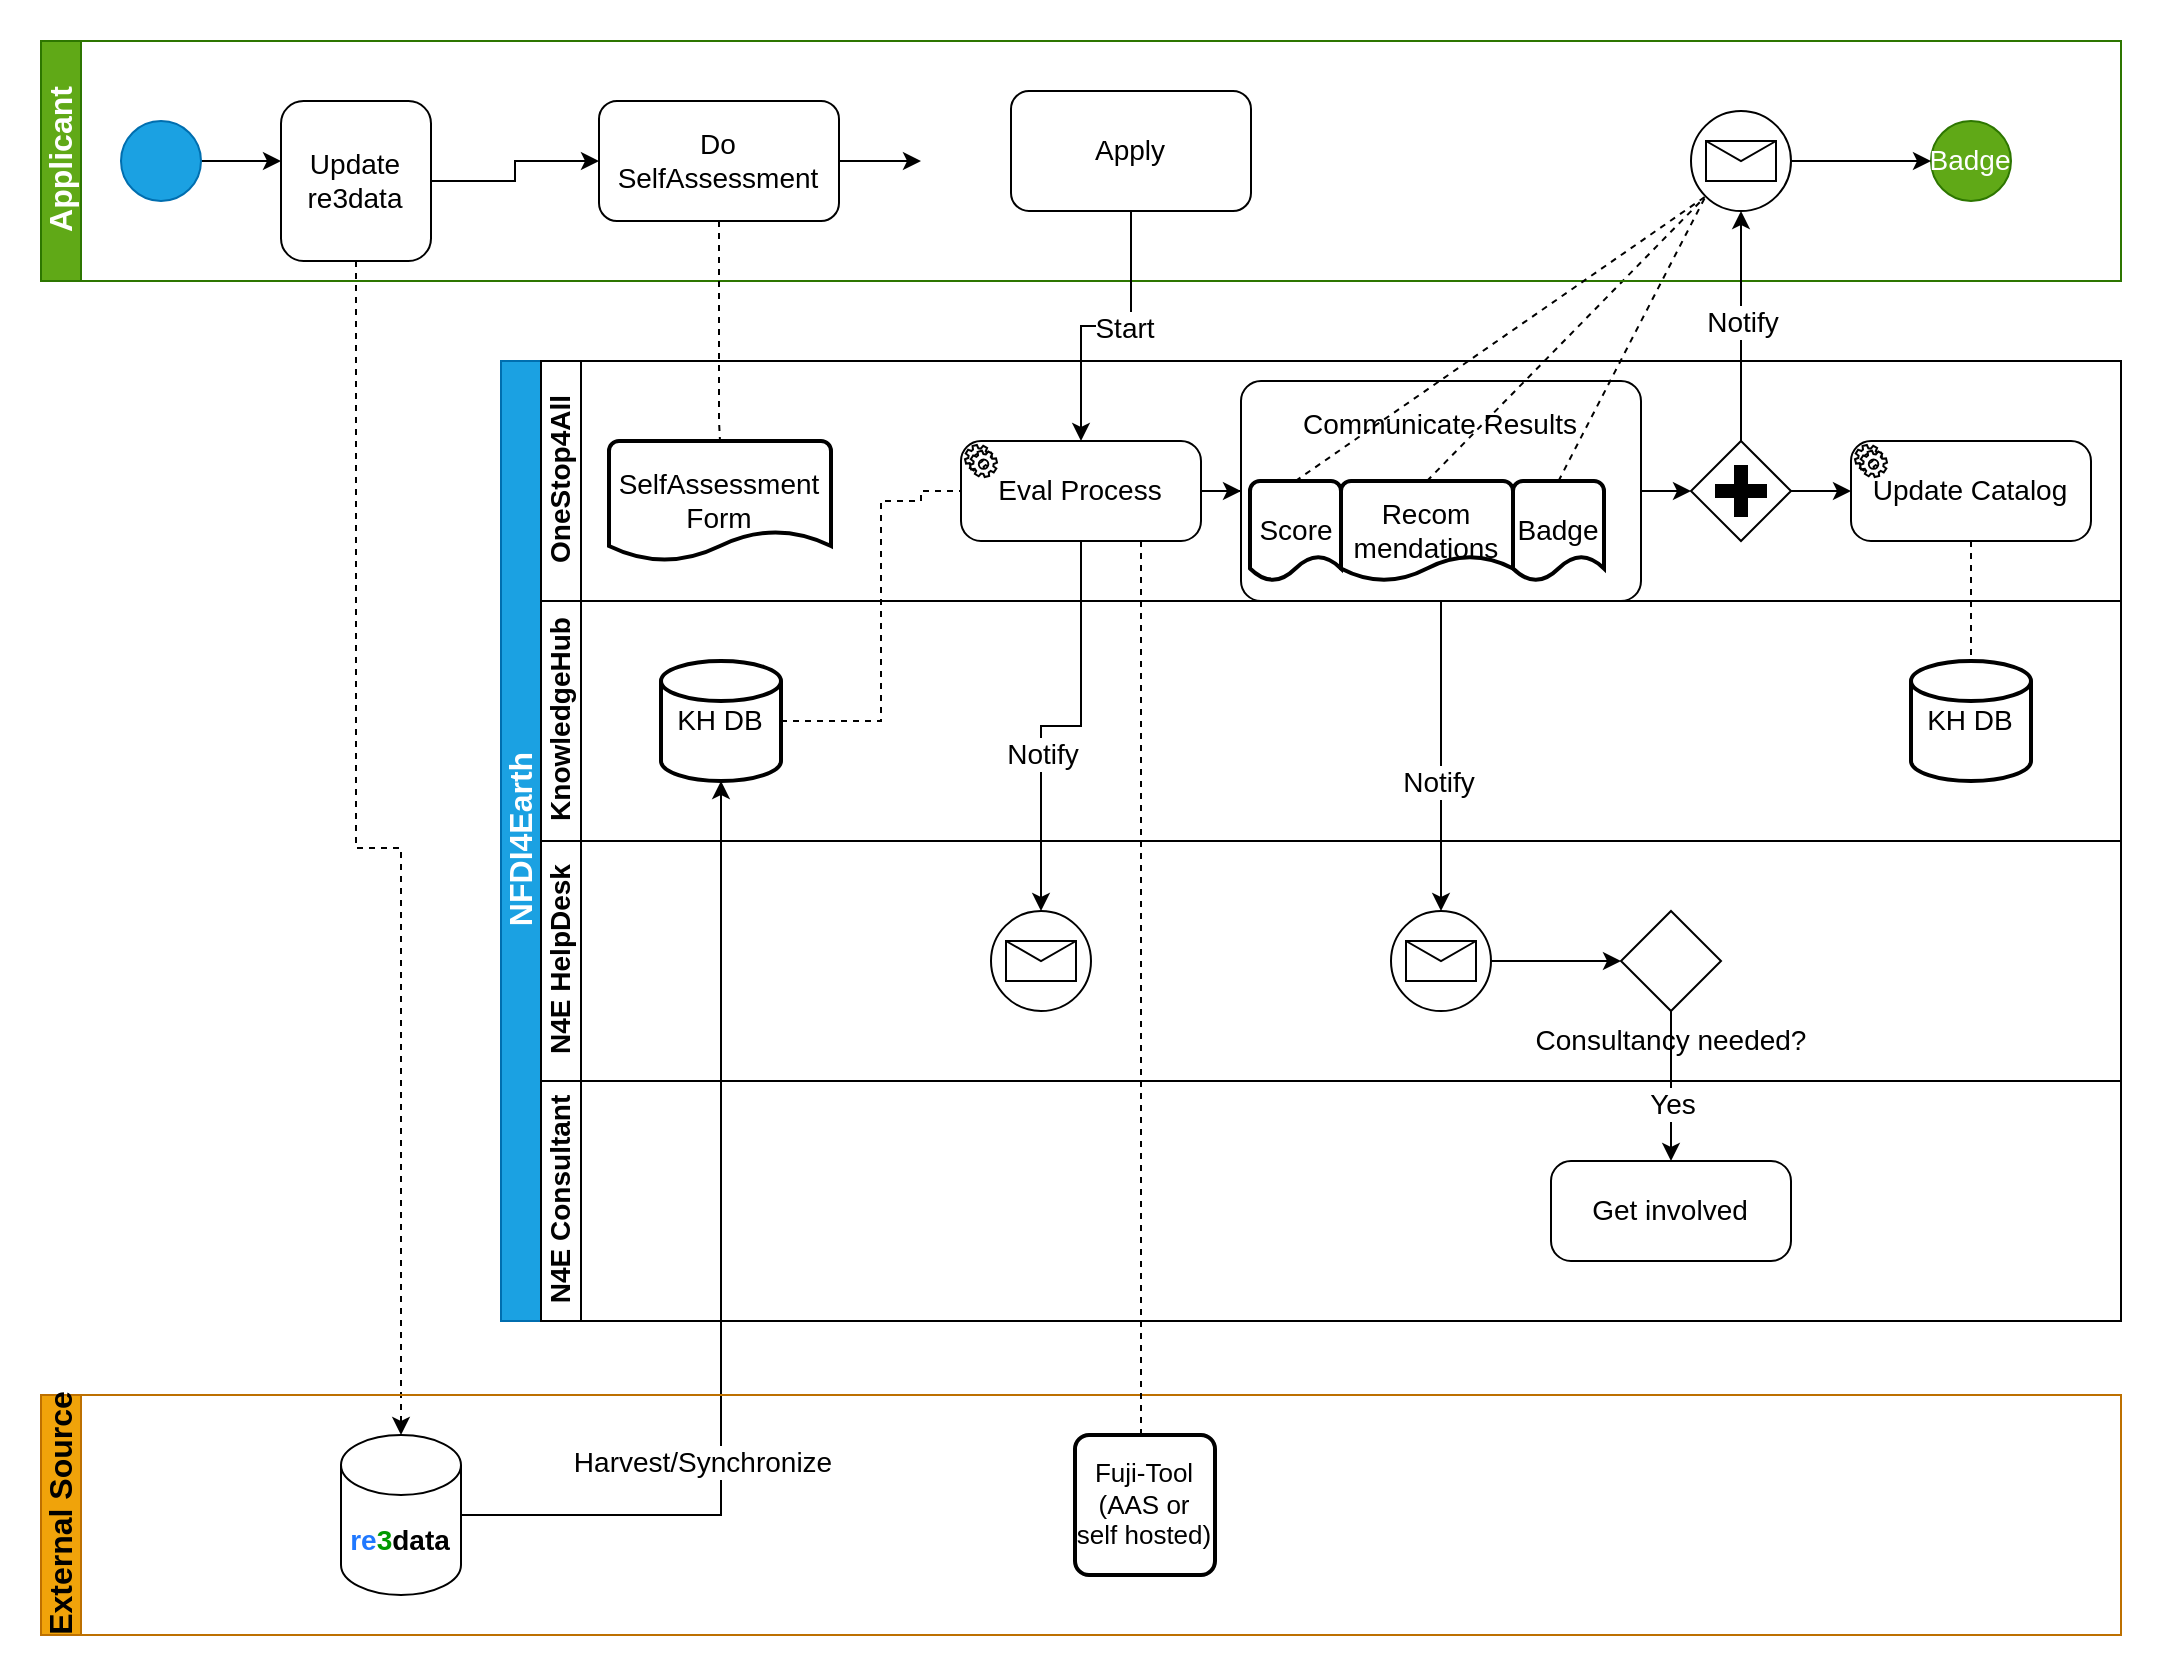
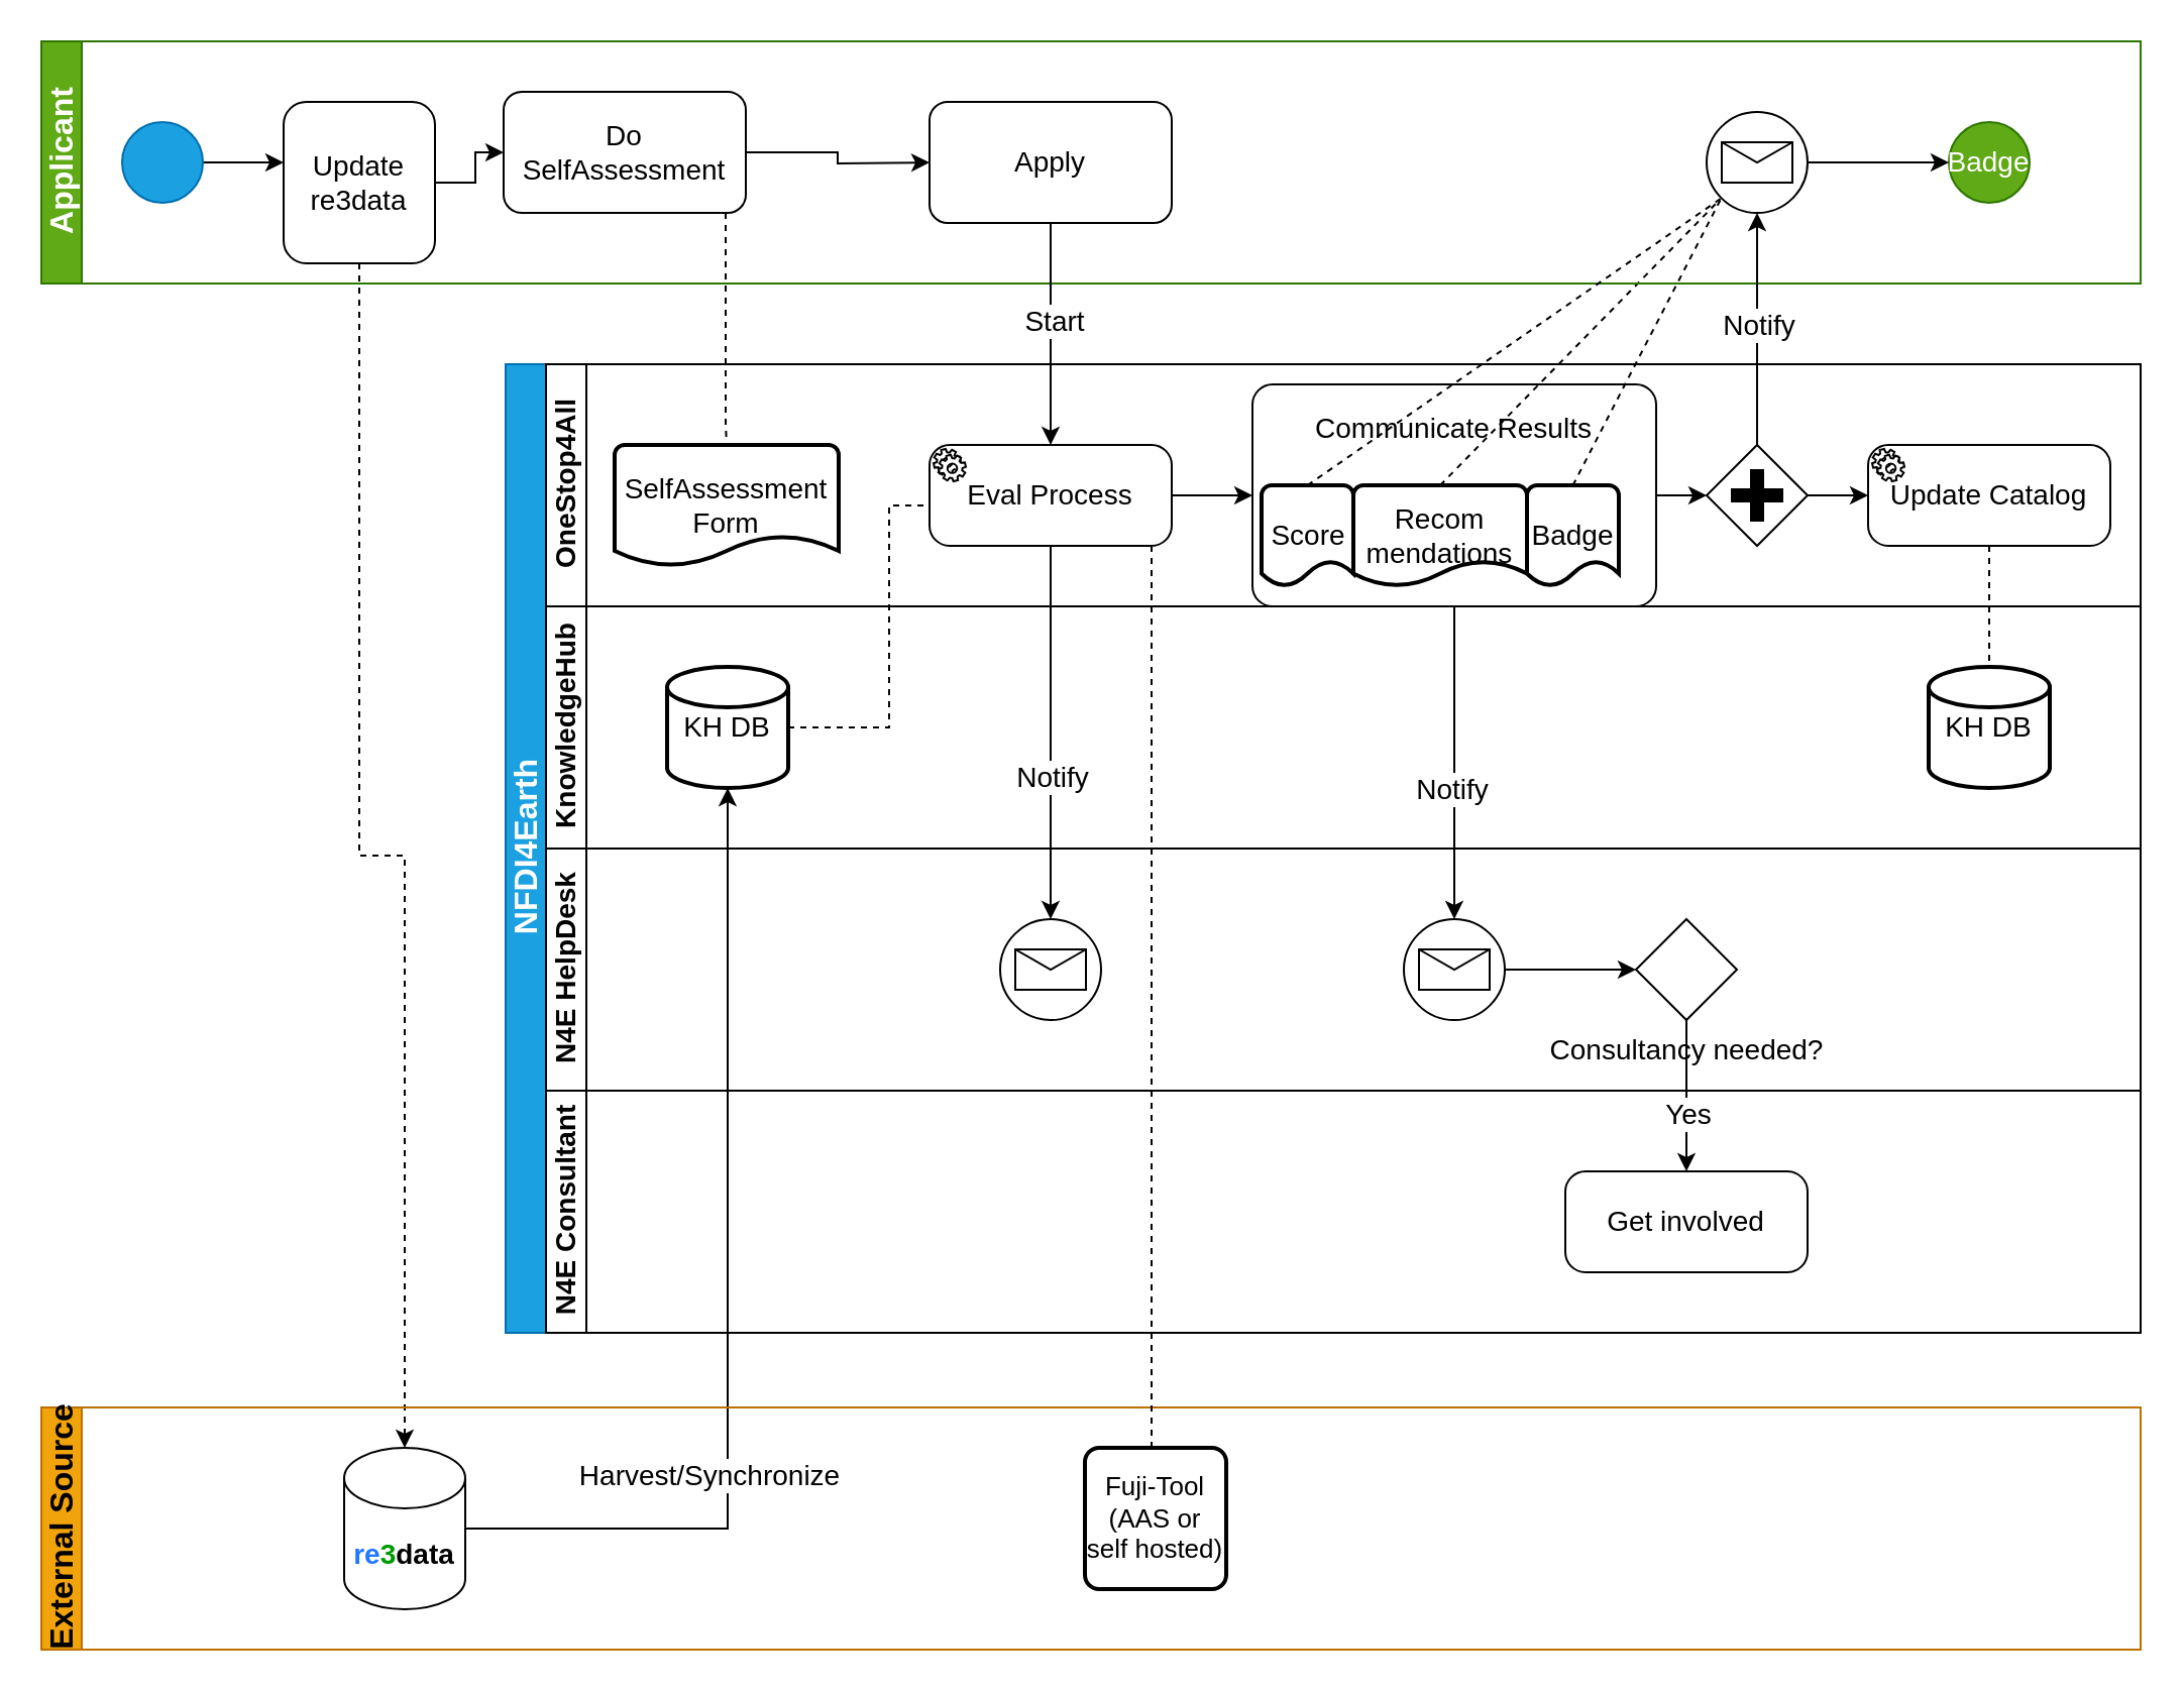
- <mxCell id="42" value="Apply" style="rounded=1;whiteSpace=wrap;html=1;fontSize=14;" parent="34" vertex="1"><mxGeometry x="485" y="25" width="120" height="60" as="geometry" /></mxCell>
+ <mxCell id="42" value="Apply" style="rounded=1;whiteSpace=wrap;html=1;fontSize=14;" parent="34" vertex="1"><mxGeometry x="440" y="30" width="120" height="60" as="geometry" /></mxCell>
- <mxCell id="41" value="Do SelfAssessment" style="rounded=1;whiteSpace=wrap;html=1;fontSize=14;" parent="34" vertex="1"><mxGeometry x="279" y="30" width="120" height="60" as="geometry" /></mxCell>
+ <mxCell id="41" value="Do SelfAssessment" style="rounded=1;whiteSpace=wrap;html=1;fontSize=14;" parent="34" vertex="1"><mxGeometry x="229" y="25" width="120" height="60" as="geometry" /></mxCell>
- <mxCell id="5" value="Eval Process" style="points=[[0.25,0,0],[0.5,0,0],[0.75,0,0],[1,0.25,0],[1,0.5,0],[1,0.75,0],[0.75,1,0],[0.5,1,0],[0.25,1,0],[0,0.75,0],[0,0.5,0],[0,0.25,0]];shape=mxgraph.bpmn.task;whiteSpace=wrap;rectStyle=rounded;size=10;html=1;container=1;expand=0;collapsible=0;taskMarker=service;fontSize=14;" parent="3" vertex="1"><mxGeometry x="210" y="40" width="120" height="50" as="geometry" /></mxCell>
+ <mxCell id="5" value="Eval Process" style="points=[[0.25,0,0],[0.5,0,0],[0.75,0,0],[1,0.25,0],[1,0.5,0],[1,0.75,0],[0.75,1,0],[0.5,1,0],[0.25,1,0],[0,0.75,0],[0,0.5,0],[0,0.25,0]];shape=mxgraph.bpmn.task;whiteSpace=wrap;rectStyle=rounded;size=10;html=1;container=1;expand=0;collapsible=0;taskMarker=service;fontSize=14;" parent="3" vertex="1"><mxGeometry x="190" y="40" width="120" height="50" as="geometry" /></mxCell>
